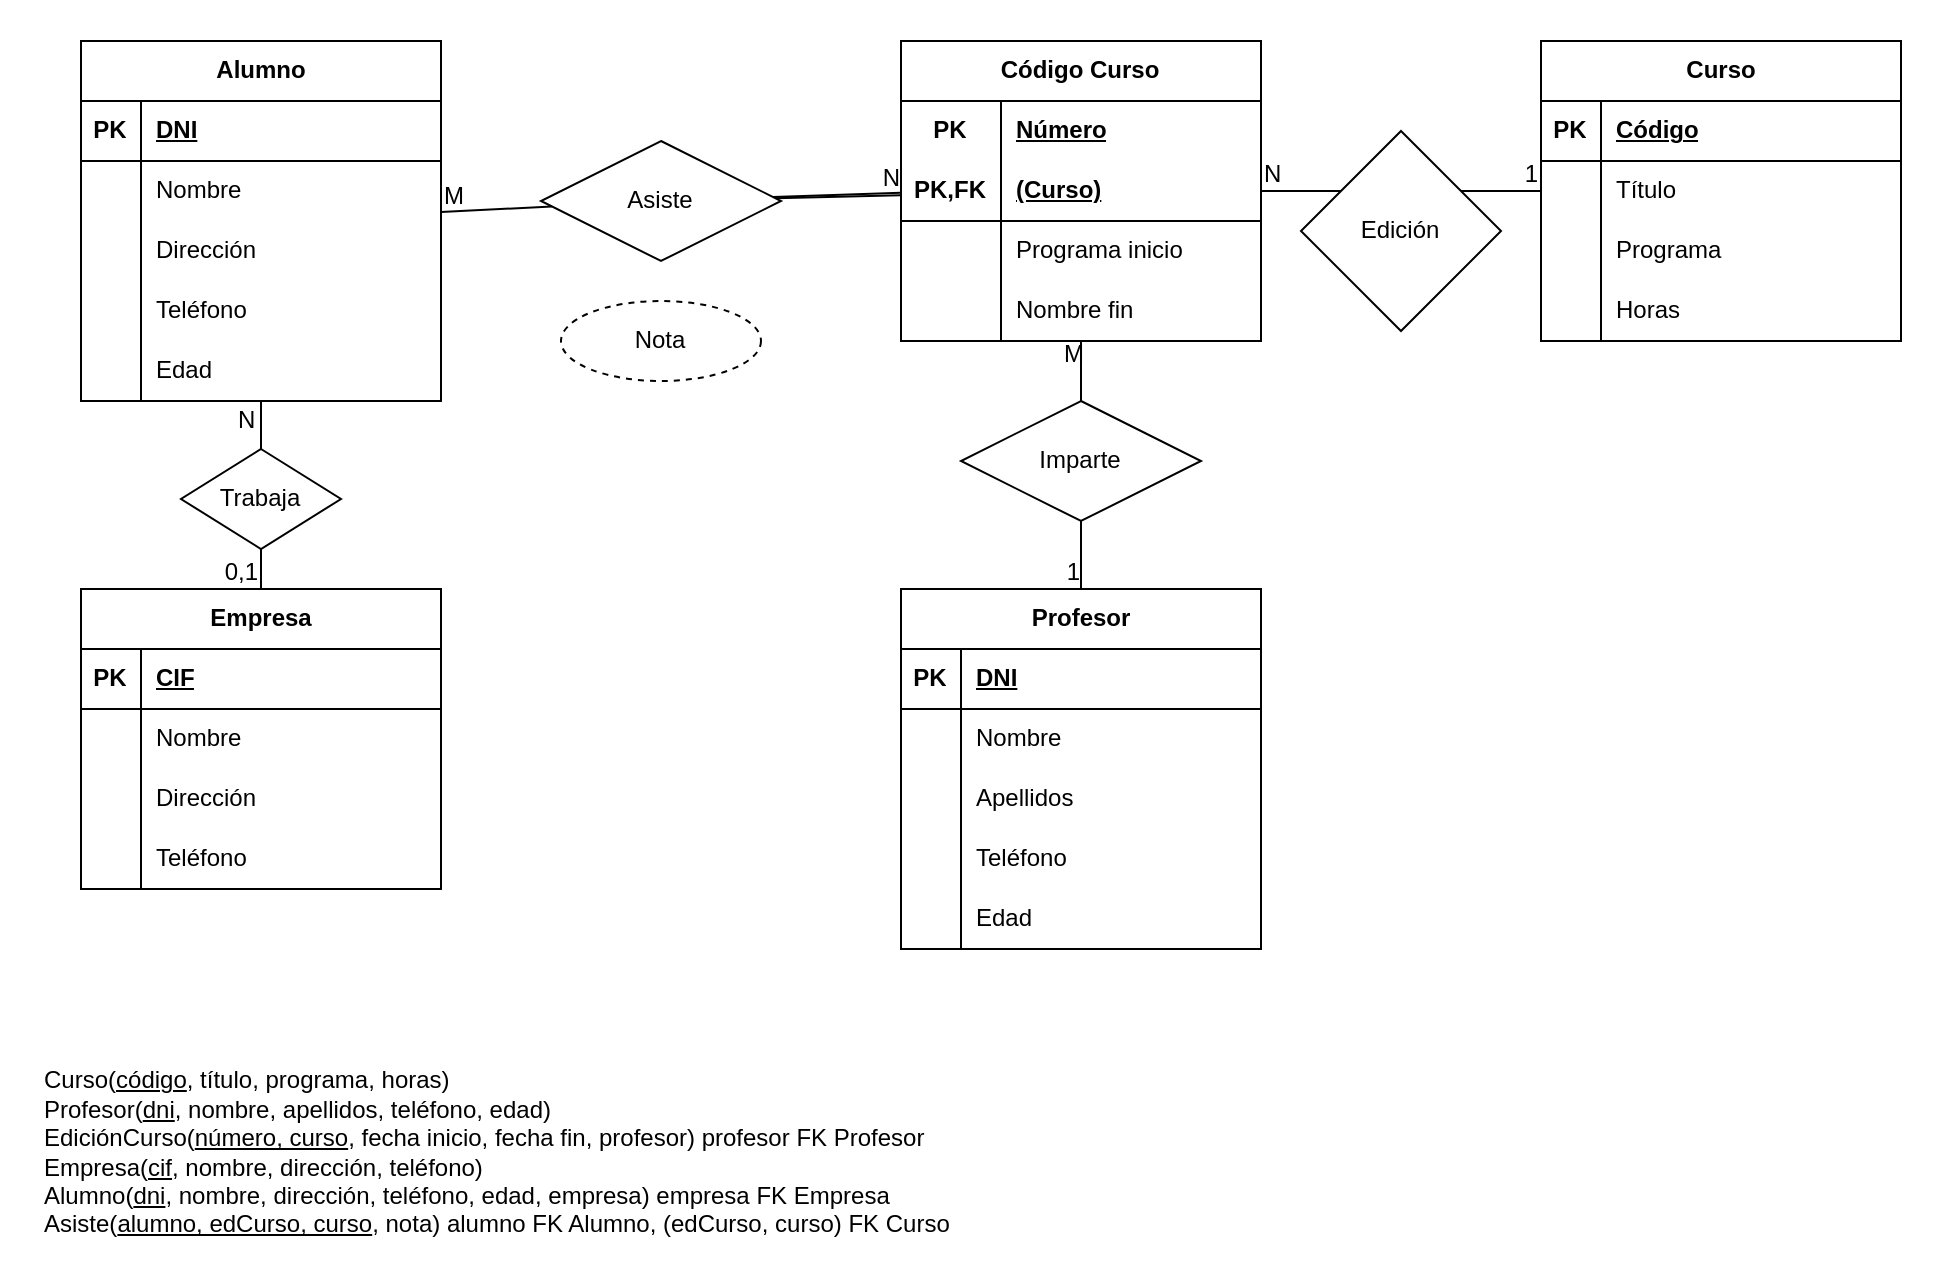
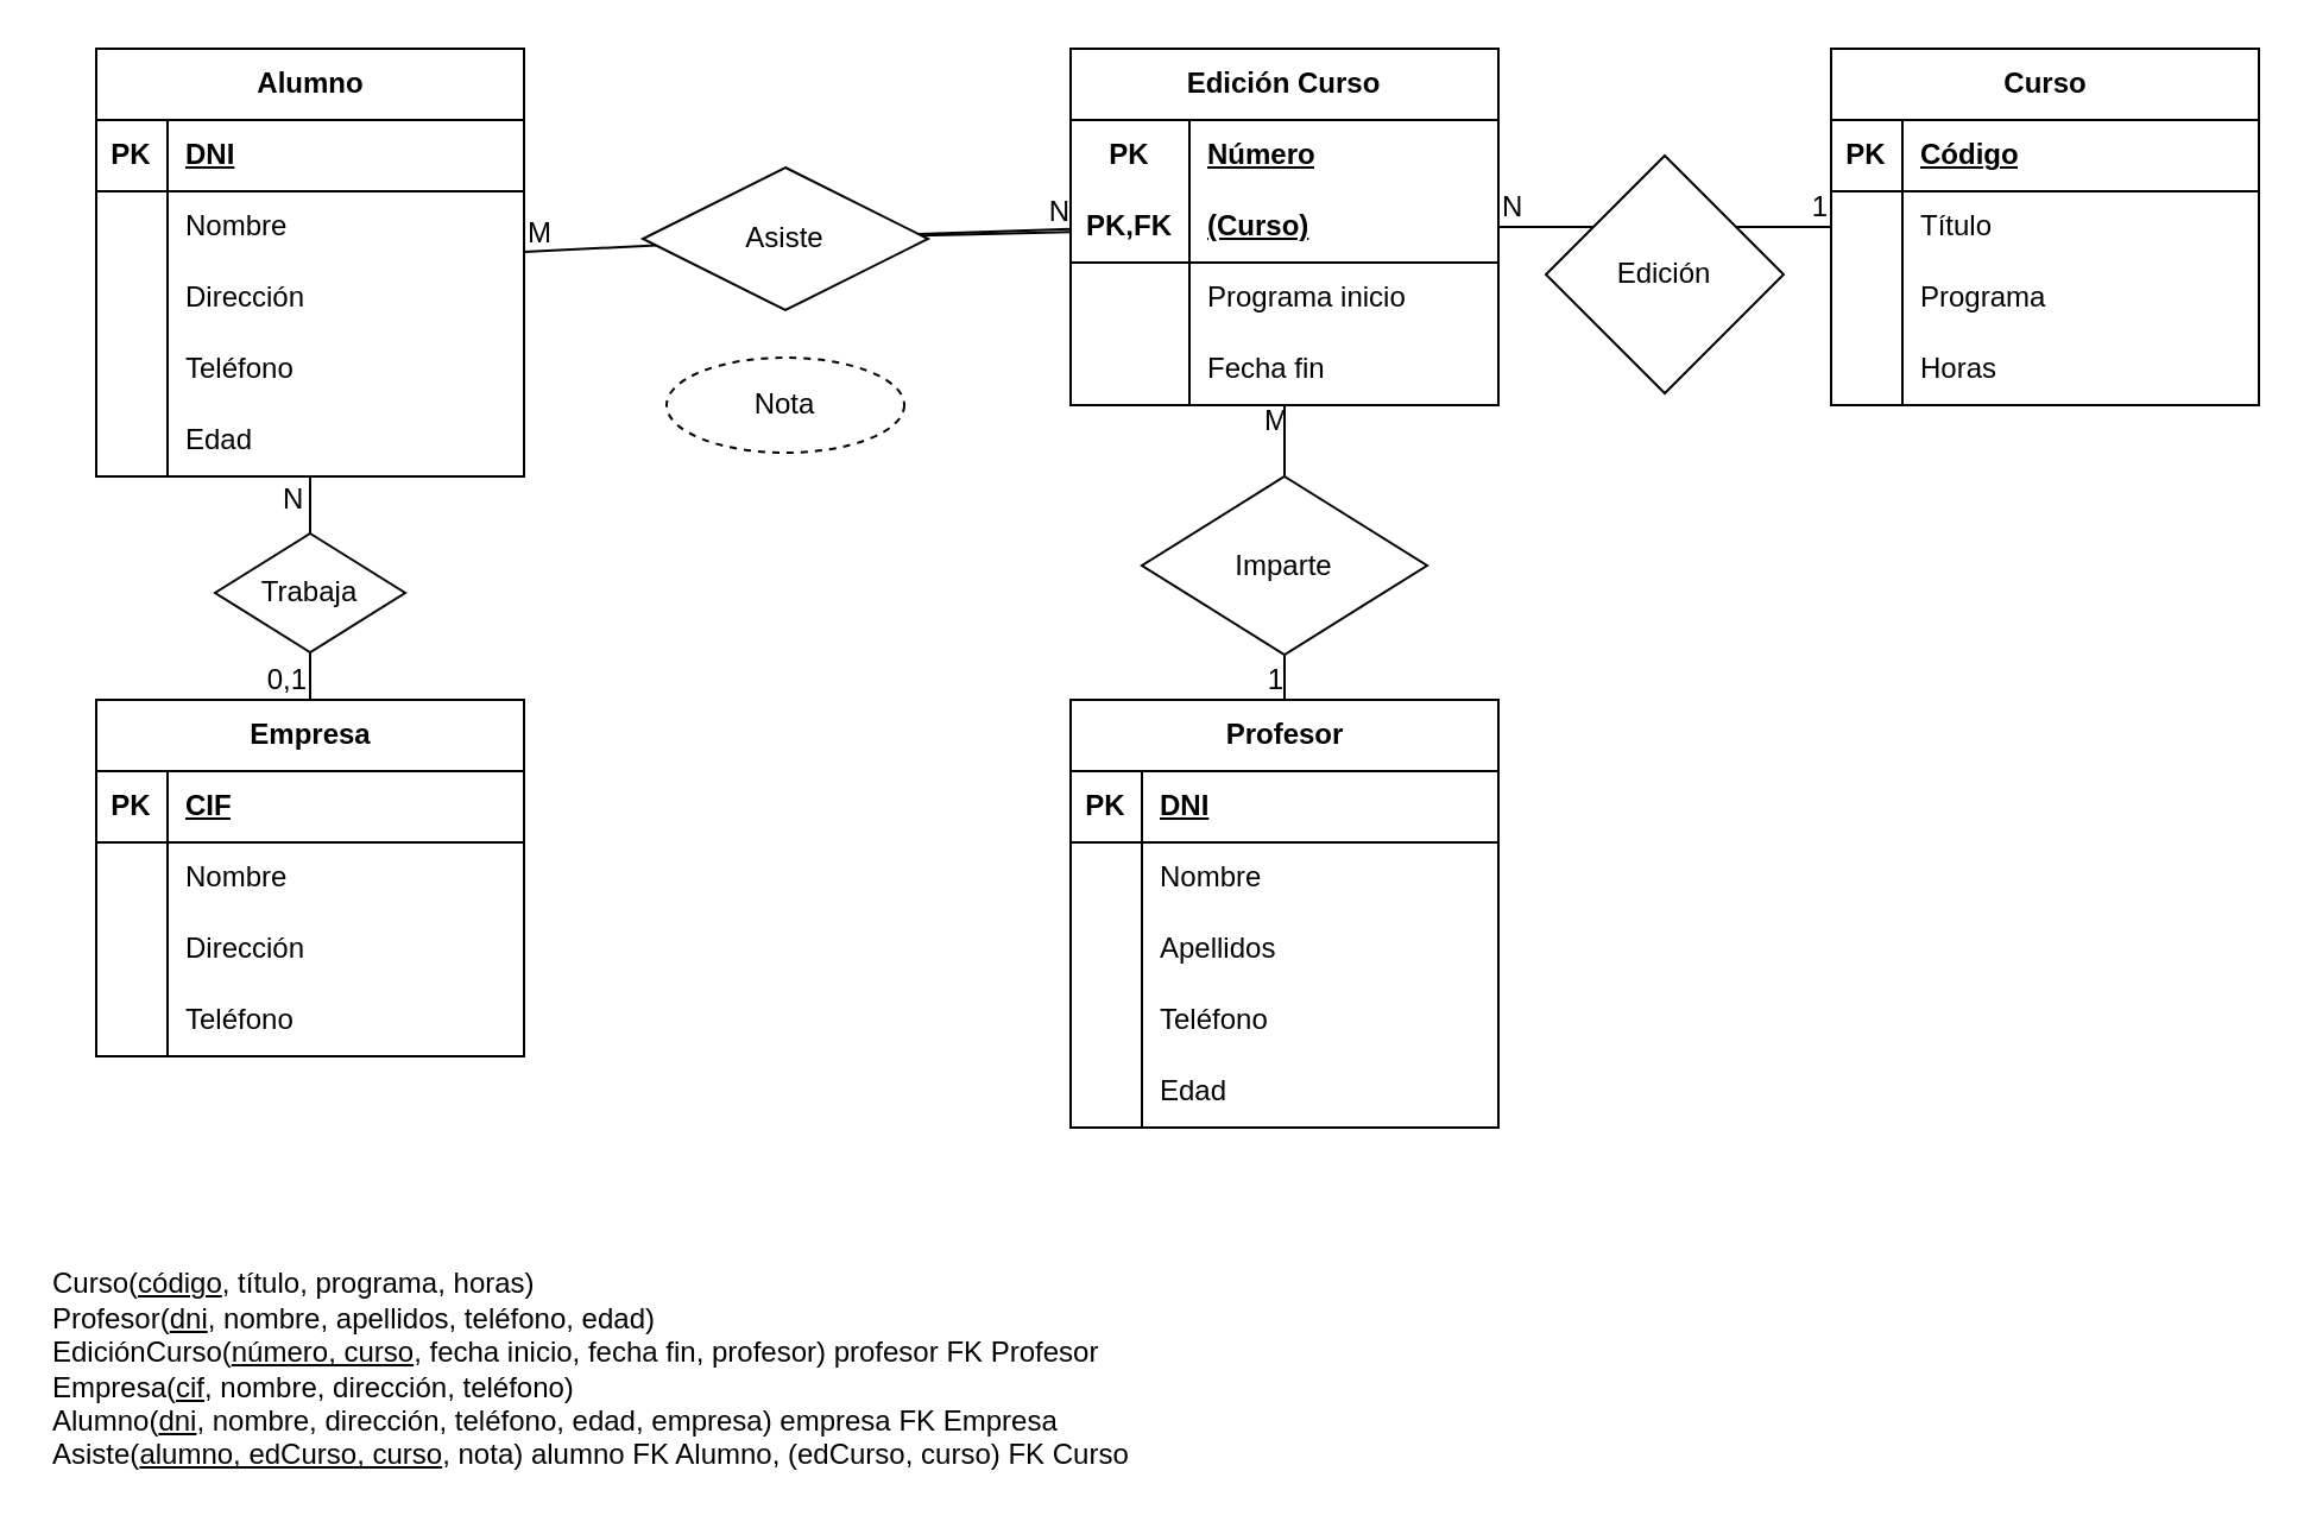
- <mxCell id="49" value="Código Curso" style="shape=table;startSize=30;container=1;collapsible=1;childLayout=tableLayout;fixedRows=1;rowLines=0;fontStyle=1;align=center;resizeLast=1;html=1;whiteSpace=wrap;" parent="1" vertex="1"><mxGeometry x="450" y="20" width="180" height="150" as="geometry" /></mxCell>
+ <mxCell id="49" value="Edición Curso" style="shape=table;startSize=30;container=1;collapsible=1;childLayout=tableLayout;fixedRows=1;rowLines=0;fontStyle=1;align=center;resizeLast=1;html=1;whiteSpace=wrap;" parent="1" vertex="1"><mxGeometry x="450" y="20" width="180" height="150" as="geometry" /></mxCell>
- <mxCell id="61" value="Nombre fin" style="shape=partialRectangle;connectable=0;fillColor=none;top=0;left=0;bottom=0;right=0;align=left;spacingLeft=6;overflow=hidden;html=1;whiteSpace=wrap;" parent="59" vertex="1"><mxGeometry x="50" width="130" height="30" as="geometry"><mxRectangle width="130" height="30" as="alternateBounds" /></mxGeometry></mxCell>
+ <mxCell id="61" value="Fecha fin" style="shape=partialRectangle;connectable=0;fillColor=none;top=0;left=0;bottom=0;right=0;align=left;spacingLeft=6;overflow=hidden;html=1;whiteSpace=wrap;" parent="59" vertex="1"><mxGeometry x="50" width="130" height="30" as="geometry"><mxRectangle width="130" height="30" as="alternateBounds" /></mxGeometry></mxCell>
- <mxCell id="91" value="Imparte" style="shape=rhombus;perimeter=rhombusPerimeter;whiteSpace=wrap;html=1;align=center;" vertex="1" parent="1"><mxGeometry x="480" y="200" width="120" height="60" as="geometry" /></mxCell>
+ <mxCell id="91" value="Imparte" style="shape=rhombus;perimeter=rhombusPerimeter;whiteSpace=wrap;html=1;align=center;" vertex="1" parent="1"><mxGeometry x="480" y="200" width="120" height="75" as="geometry" /></mxCell>
